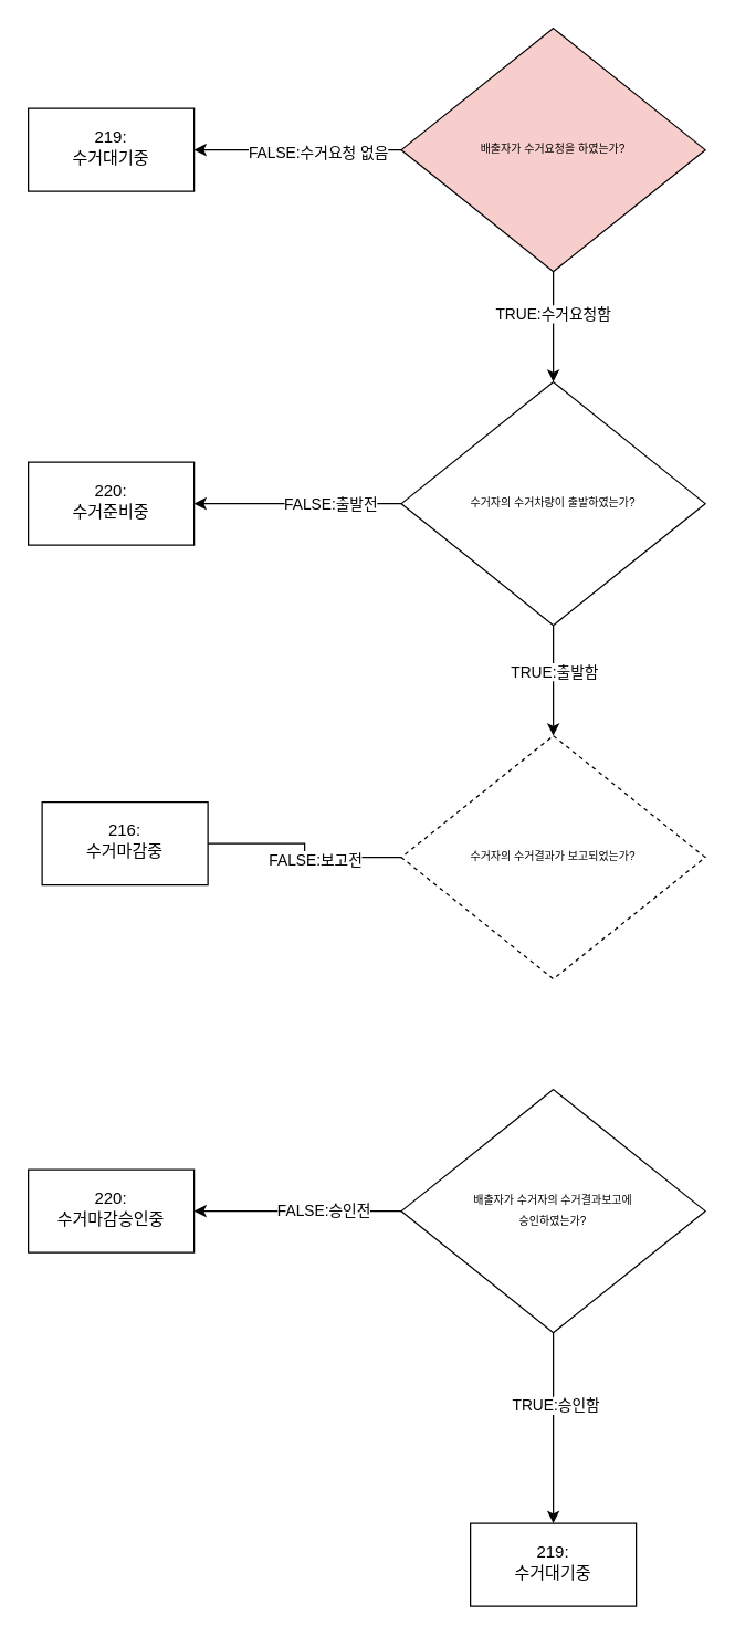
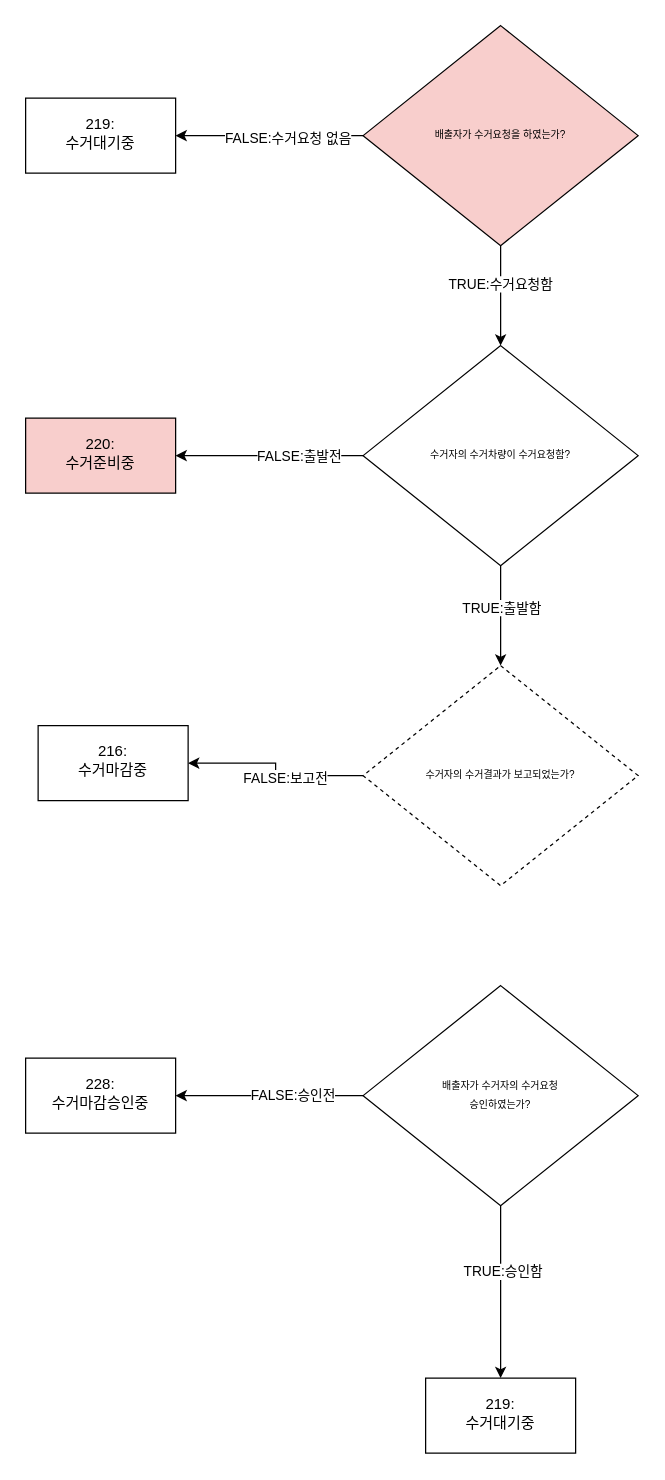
- <mxCell id="12" value="&lt;span style=&quot;font-size: 8px&quot;&gt;수거자의 수거차량이 출발하였는가?&lt;br&gt;&lt;/span&gt;" style="rhombus;whiteSpace=wrap;html=1;shadow=0;fontFamily=Helvetica;fontSize=12;align=center;strokeWidth=1;spacing=6;spacingTop=-4;" vertex="1" parent="1"><mxGeometry x="290" y="276" width="220" height="176" as="geometry" /></mxCell>
+ <mxCell id="12" value="&lt;span style=&quot;font-size: 8px&quot;&gt;수거자의 수거차량이 수거요청함?&lt;br&gt;&lt;/span&gt;" style="rhombus;whiteSpace=wrap;html=1;shadow=0;fontFamily=Helvetica;fontSize=12;align=center;strokeWidth=1;spacing=6;spacingTop=-4;" vertex="1" parent="1"><mxGeometry x="290" y="276" width="220" height="176" as="geometry" /></mxCell>
- <mxCell id="13" value="220:&lt;br&gt;수거준비중" style="whiteSpace=wrap;html=1;shadow=0;strokeWidth=1;spacing=6;spacingTop=-4;" vertex="1" parent="1"><mxGeometry x="20" y="334" width="120" height="60" as="geometry" /></mxCell>
+ <mxCell id="13" value="220:&lt;br&gt;수거준비중" style="whiteSpace=wrap;html=1;shadow=0;strokeWidth=1;spacing=6;spacingTop=-4;fillColor=#f8cecc;" vertex="1" parent="1"><mxGeometry x="20" y="334" width="120" height="60" as="geometry" /></mxCell>
- <mxCell id="14" value="" style="edgeStyle=orthogonalEdgeStyle;rounded=0;orthogonalLoop=1;jettySize=auto;html=1;endArrow=none;" edge="1" parent="1" source="16" target="17"><mxGeometry relative="1" as="geometry" /></mxCell>
+ <mxCell id="14" value="" style="edgeStyle=orthogonalEdgeStyle;rounded=0;orthogonalLoop=1;jettySize=auto;html=1;" edge="1" parent="1" source="16" target="17"><mxGeometry relative="1" as="geometry" /></mxCell>
- <mxCell id="23" value="220:&lt;br&gt;수거마감승인중" style="whiteSpace=wrap;html=1;shadow=0;strokeWidth=1;spacing=6;spacingTop=-4;" vertex="1" parent="1"><mxGeometry x="20" y="846" width="120" height="60" as="geometry" /></mxCell>
+ <mxCell id="23" value="228:&lt;br&gt;수거마감승인중" style="whiteSpace=wrap;html=1;shadow=0;strokeWidth=1;spacing=6;spacingTop=-4;" vertex="1" parent="1"><mxGeometry x="20" y="846" width="120" height="60" as="geometry" /></mxCell>
- <mxCell id="22" value="&lt;span style=&quot;font-size: 8px&quot;&gt;배출자가 수거자의 수거결과보고에&lt;br&gt;승인하였는가?&lt;br&gt;&lt;/span&gt;" style="rhombus;whiteSpace=wrap;html=1;shadow=0;fontFamily=Helvetica;fontSize=12;align=center;strokeWidth=1;spacing=6;spacingTop=-4;" vertex="1" parent="1"><mxGeometry x="290" y="788" width="220" height="176" as="geometry" /></mxCell>
+ <mxCell id="22" value="&lt;span style=&quot;font-size: 8px&quot;&gt;배출자가 수거자의 수거요청&lt;br&gt;승인하였는가?&lt;br&gt;&lt;/span&gt;" style="rhombus;whiteSpace=wrap;html=1;shadow=0;fontFamily=Helvetica;fontSize=12;align=center;strokeWidth=1;spacing=6;spacingTop=-4;" vertex="1" parent="1"><mxGeometry x="290" y="788" width="220" height="176" as="geometry" /></mxCell>
